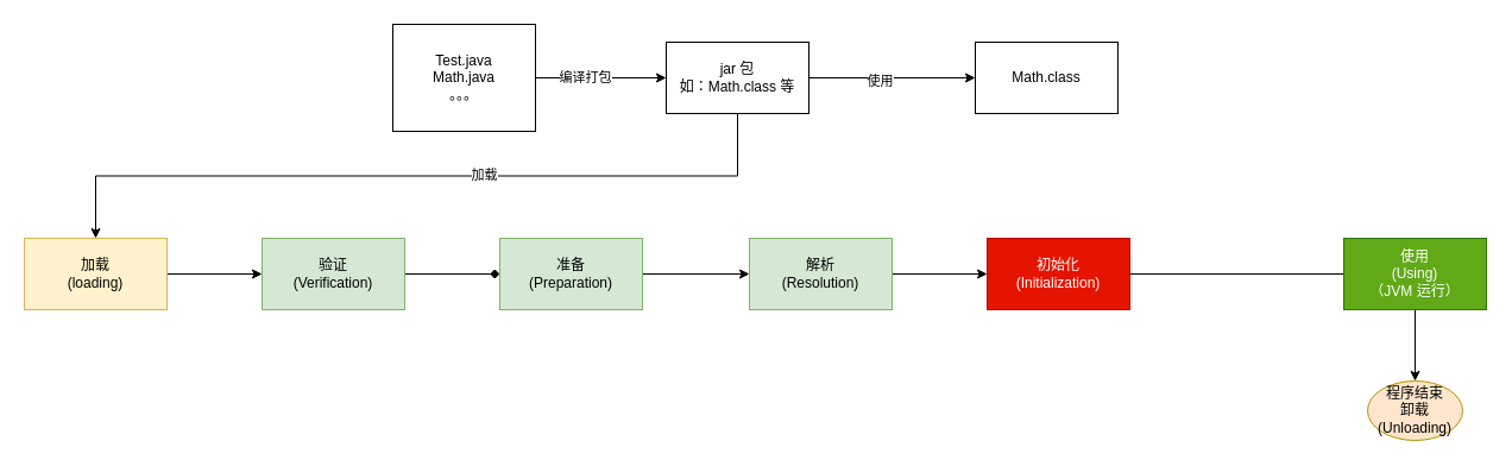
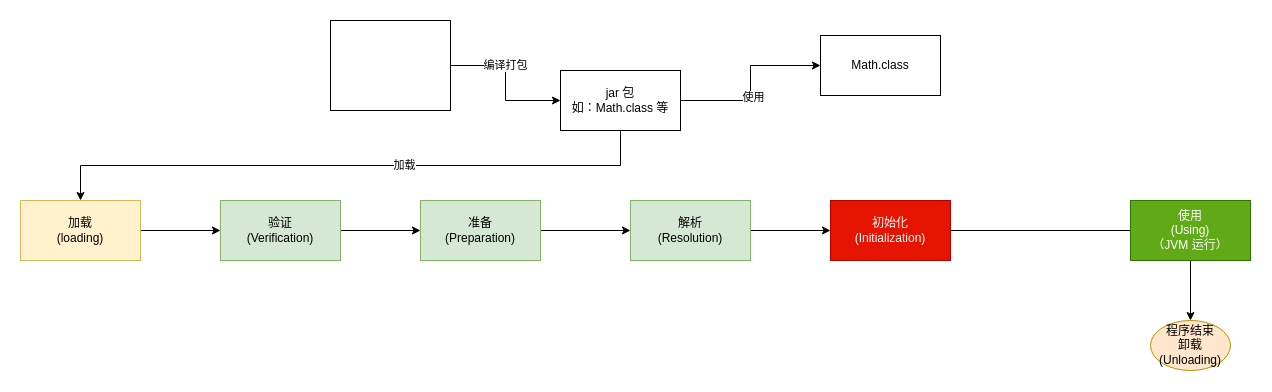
- <mxCell id="4" value="Test.java&lt;br&gt;Math.java&lt;br&gt;。。。" style="text;html=1;strokeColor=none;fillColor=none;align=center;verticalAlign=middle;whiteSpace=wrap;rounded=0;" parent="2" vertex="1"><mxGeometry x="30" y="20" width="60" height="50" as="geometry" /></mxCell>
- <mxCell id="9" value="jar 包&lt;br&gt;如：Math.class 等" style="whiteSpace=wrap;html=1;rounded=0;" parent="1" vertex="1"><mxGeometry x="560" y="35" width="120" height="60" as="geometry" /></mxCell>
+ <mxCell id="9" value="jar 包&lt;br&gt;如：Math.class 等" style="whiteSpace=wrap;html=1;rounded=0;" parent="1" vertex="1"><mxGeometry x="560" y="70" width="120" height="60" as="geometry" /></mxCell>
- <mxCell id="15" value="" style="edgeStyle=orthogonalEdgeStyle;rounded=0;orthogonalLoop=1;jettySize=auto;html=1;endArrow=diamond;" parent="1" source="16" target="18" edge="1"><mxGeometry relative="1" as="geometry" /></mxCell>
+ <mxCell id="15" value="" style="edgeStyle=orthogonalEdgeStyle;rounded=0;orthogonalLoop=1;jettySize=auto;html=1;" parent="1" source="16" target="18" edge="1"><mxGeometry relative="1" as="geometry" /></mxCell>
